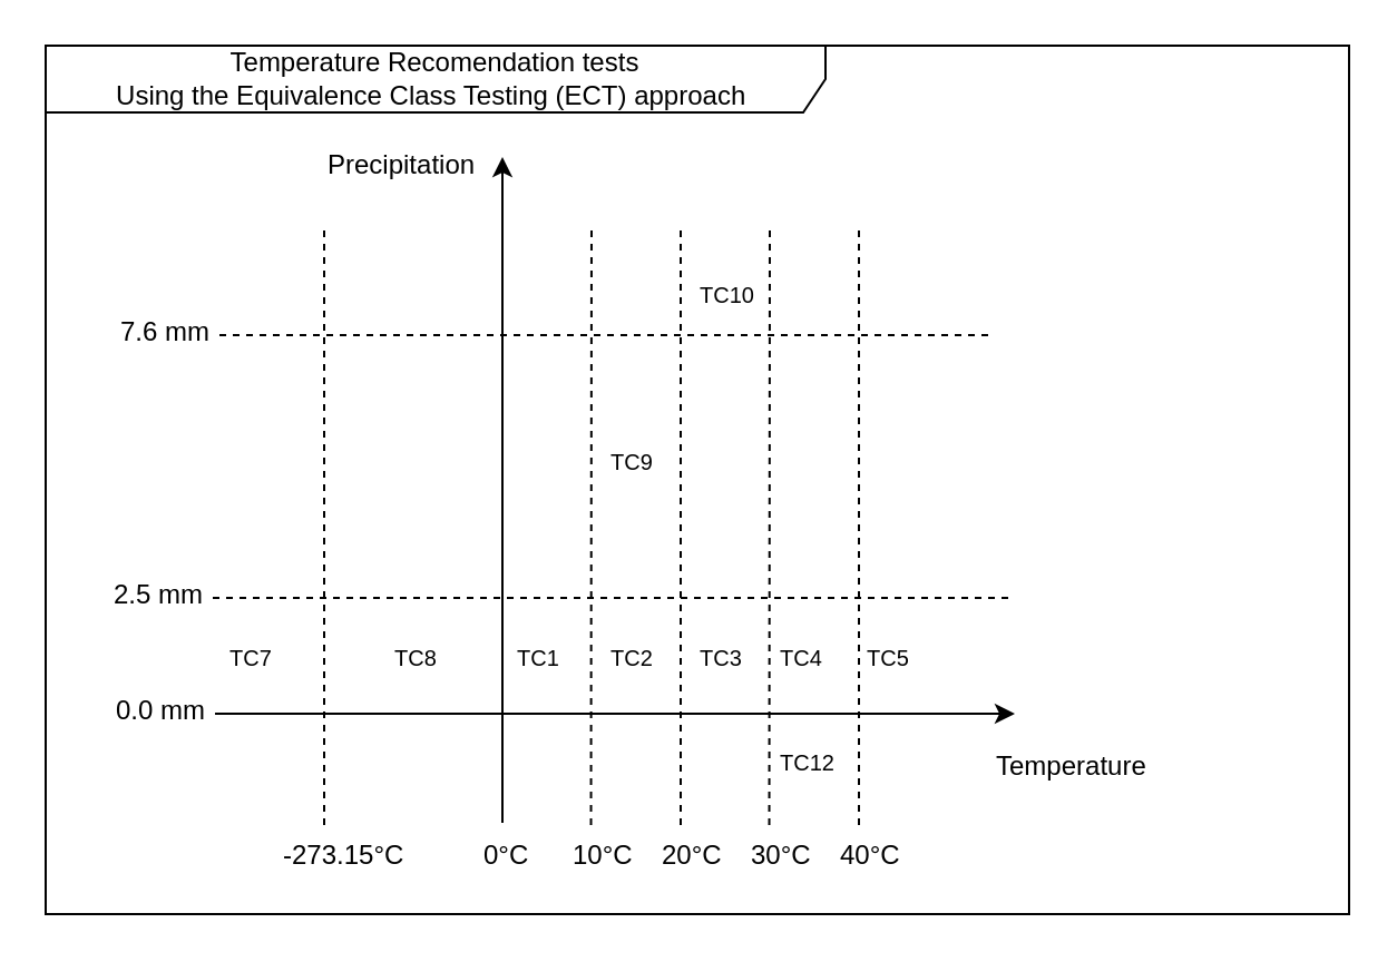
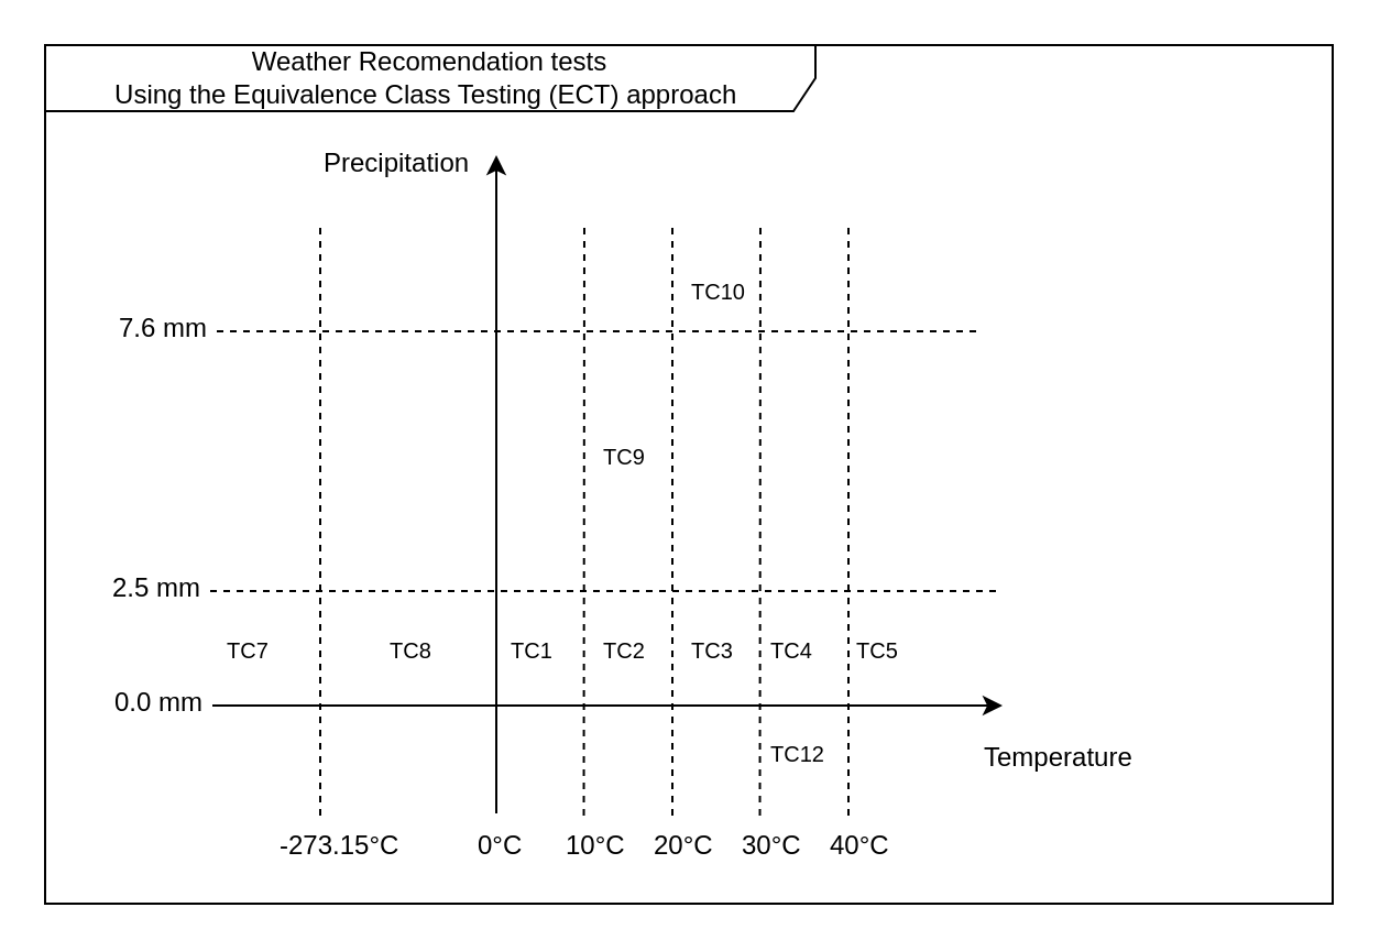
- <mxCell id="32" value="Temperature Recomendation tests&lt;br style=&quot;border-color: var(--border-color); padding: 0px; margin: 0px; text-align: left;&quot;&gt;&lt;span style=&quot;text-align: left;&quot;&gt;Using the Equivalence Class Testing (ECT) approach&amp;nbsp;&lt;/span&gt;" style="shape=umlFrame;whiteSpace=wrap;html=1;pointerEvents=0;recursiveResize=0;container=1;collapsible=0;width=350;height=30;" vertex="1" parent="1"><mxGeometry x="20" y="20" width="585" height="390" as="geometry" /></mxCell>
+ <mxCell id="32" value="Weather Recomendation tests&lt;br style=&quot;border-color: var(--border-color); padding: 0px; margin: 0px; text-align: left;&quot;&gt;&lt;span style=&quot;text-align: left;&quot;&gt;Using the Equivalence Class Testing (ECT) approach&amp;nbsp;&lt;/span&gt;" style="shape=umlFrame;whiteSpace=wrap;html=1;pointerEvents=0;recursiveResize=0;container=1;collapsible=0;width=350;height=30;" vertex="1" parent="1"><mxGeometry x="20" y="20" width="585" height="390" as="geometry" /></mxCell>
